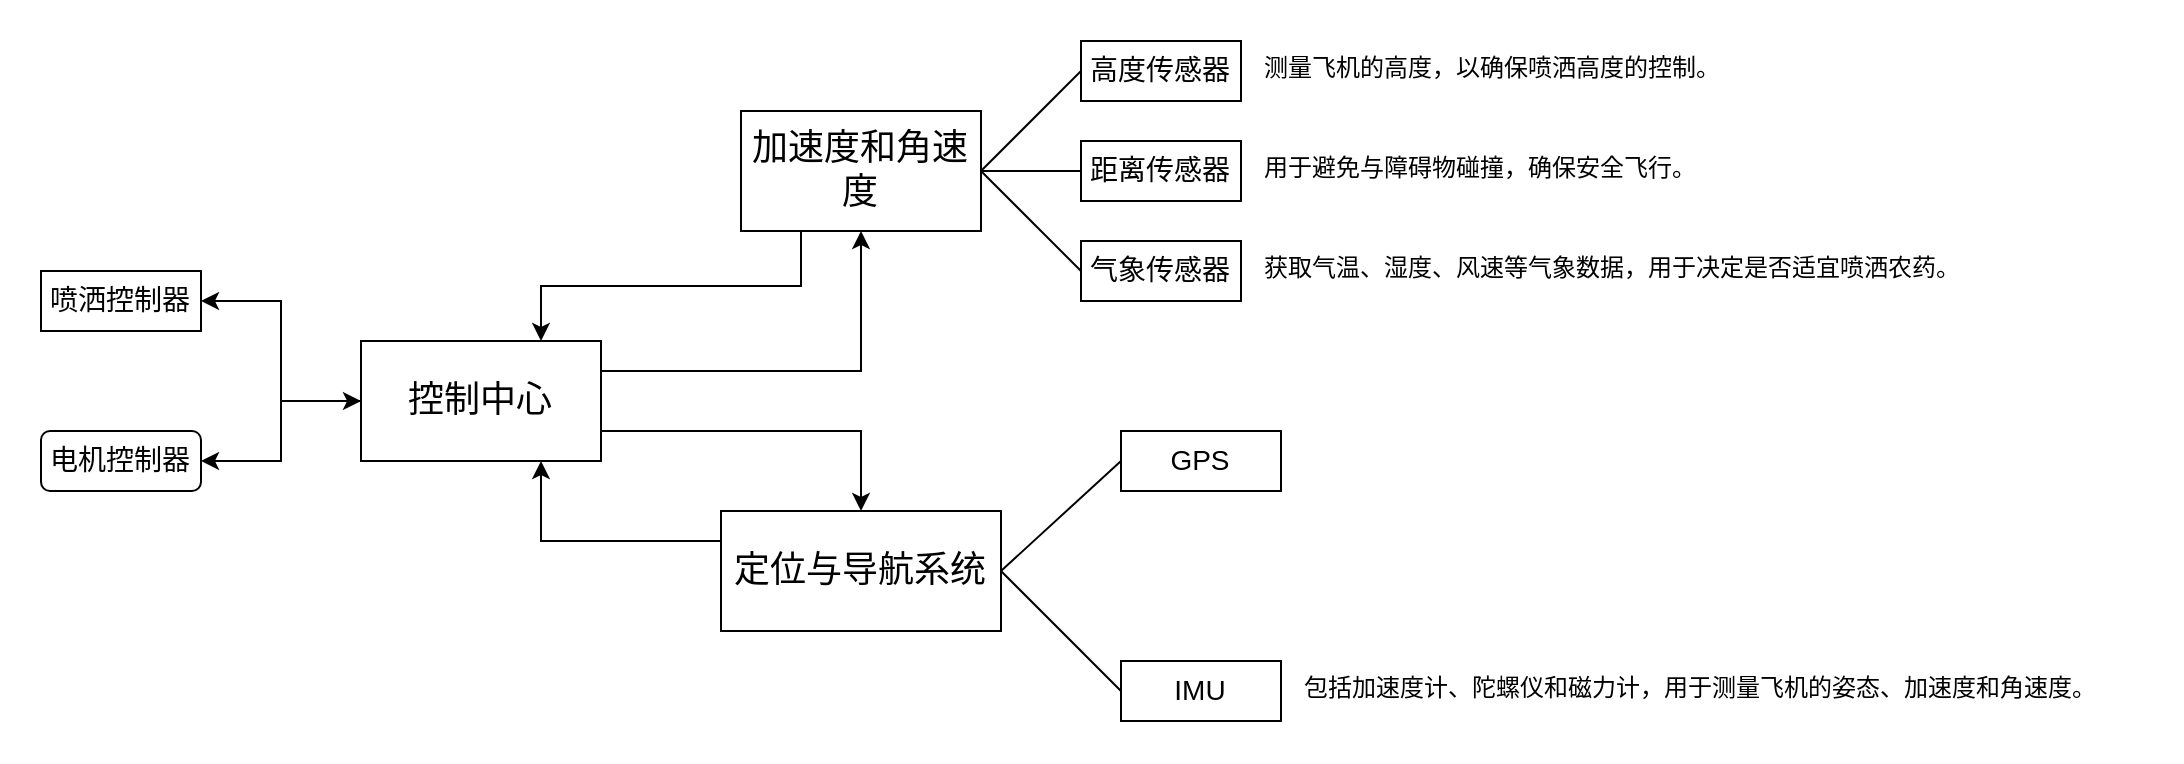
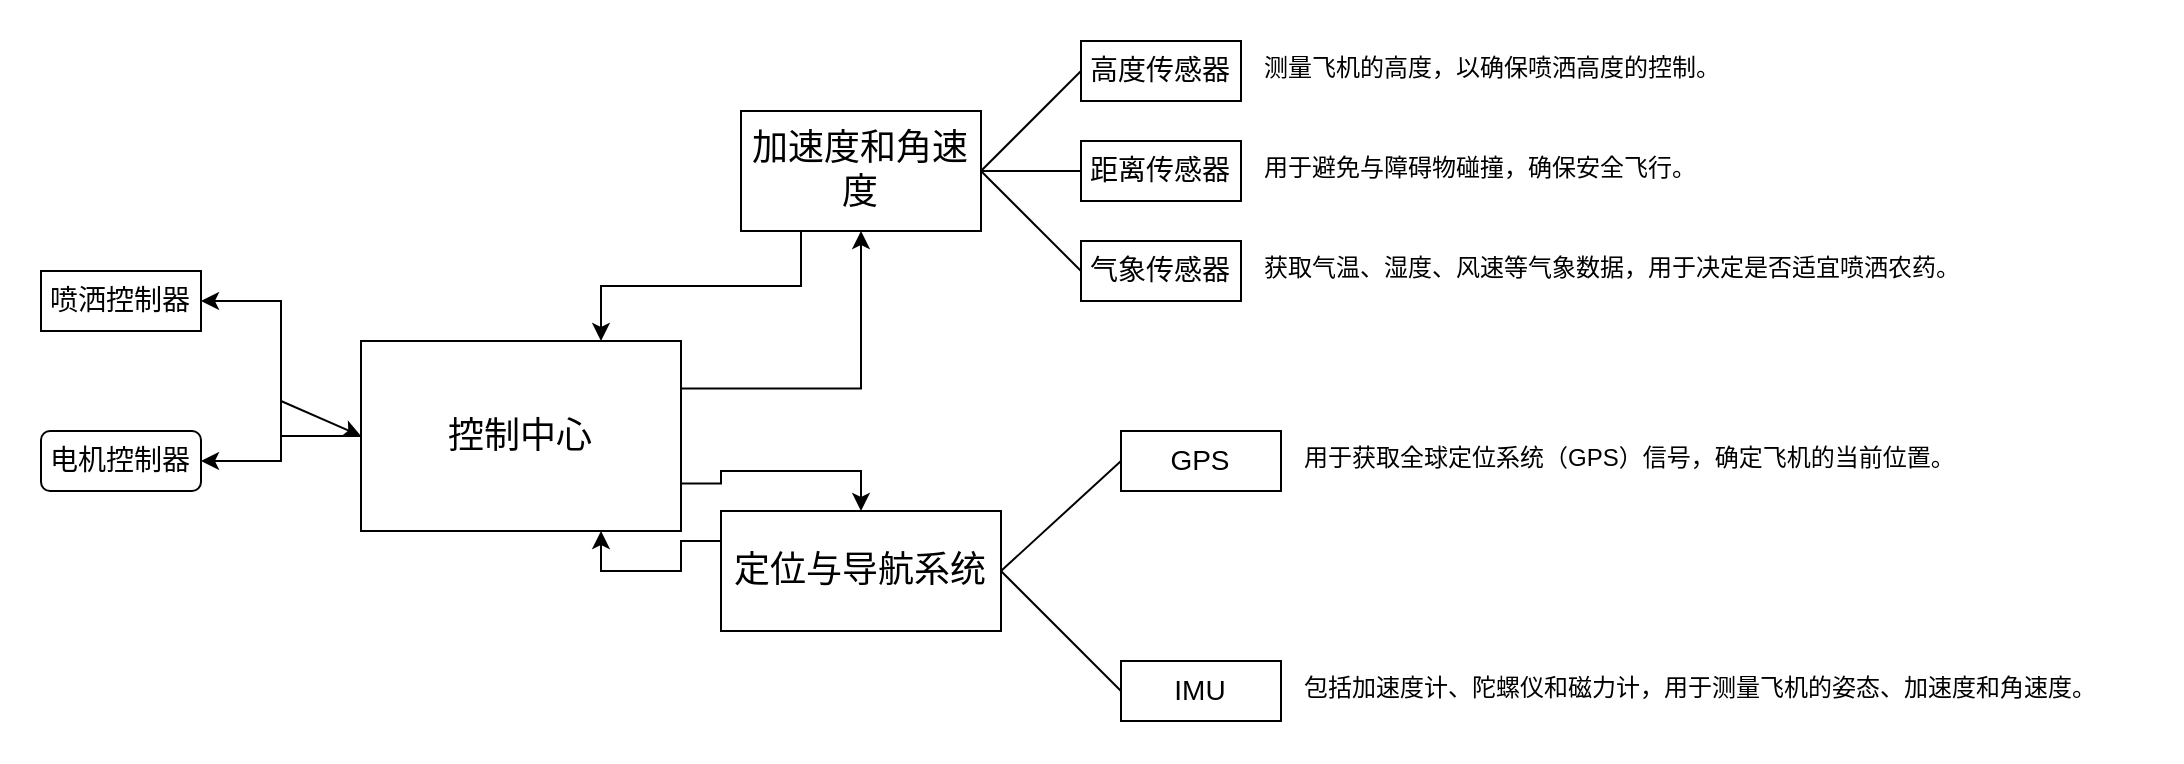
- <mxCell id="27" value="&lt;font style=&quot;font-size: 18px&quot;&gt;控制中心&lt;/font&gt;" style="rounded=0;whiteSpace=wrap;html=1;" vertex="1" parent="1"><mxGeometry x="180" y="170" width="120" height="60" as="geometry" /></mxCell>
+ <mxCell id="27" value="&lt;font style=&quot;font-size: 18px&quot;&gt;控制中心&lt;/font&gt;" style="rounded=0;whiteSpace=wrap;html=1;" vertex="1" parent="1"><mxGeometry x="180" y="170" width="160" height="95" as="geometry" /></mxCell>
+ <mxCell id="19" value="用于获取全球定位系统（GPS）信号，确定飞机的当前位置。" style="text;html=1;" vertex="1" parent="1"><mxGeometry x="650" y="215" width="390" height="30" as="geometry" /></mxCell>
